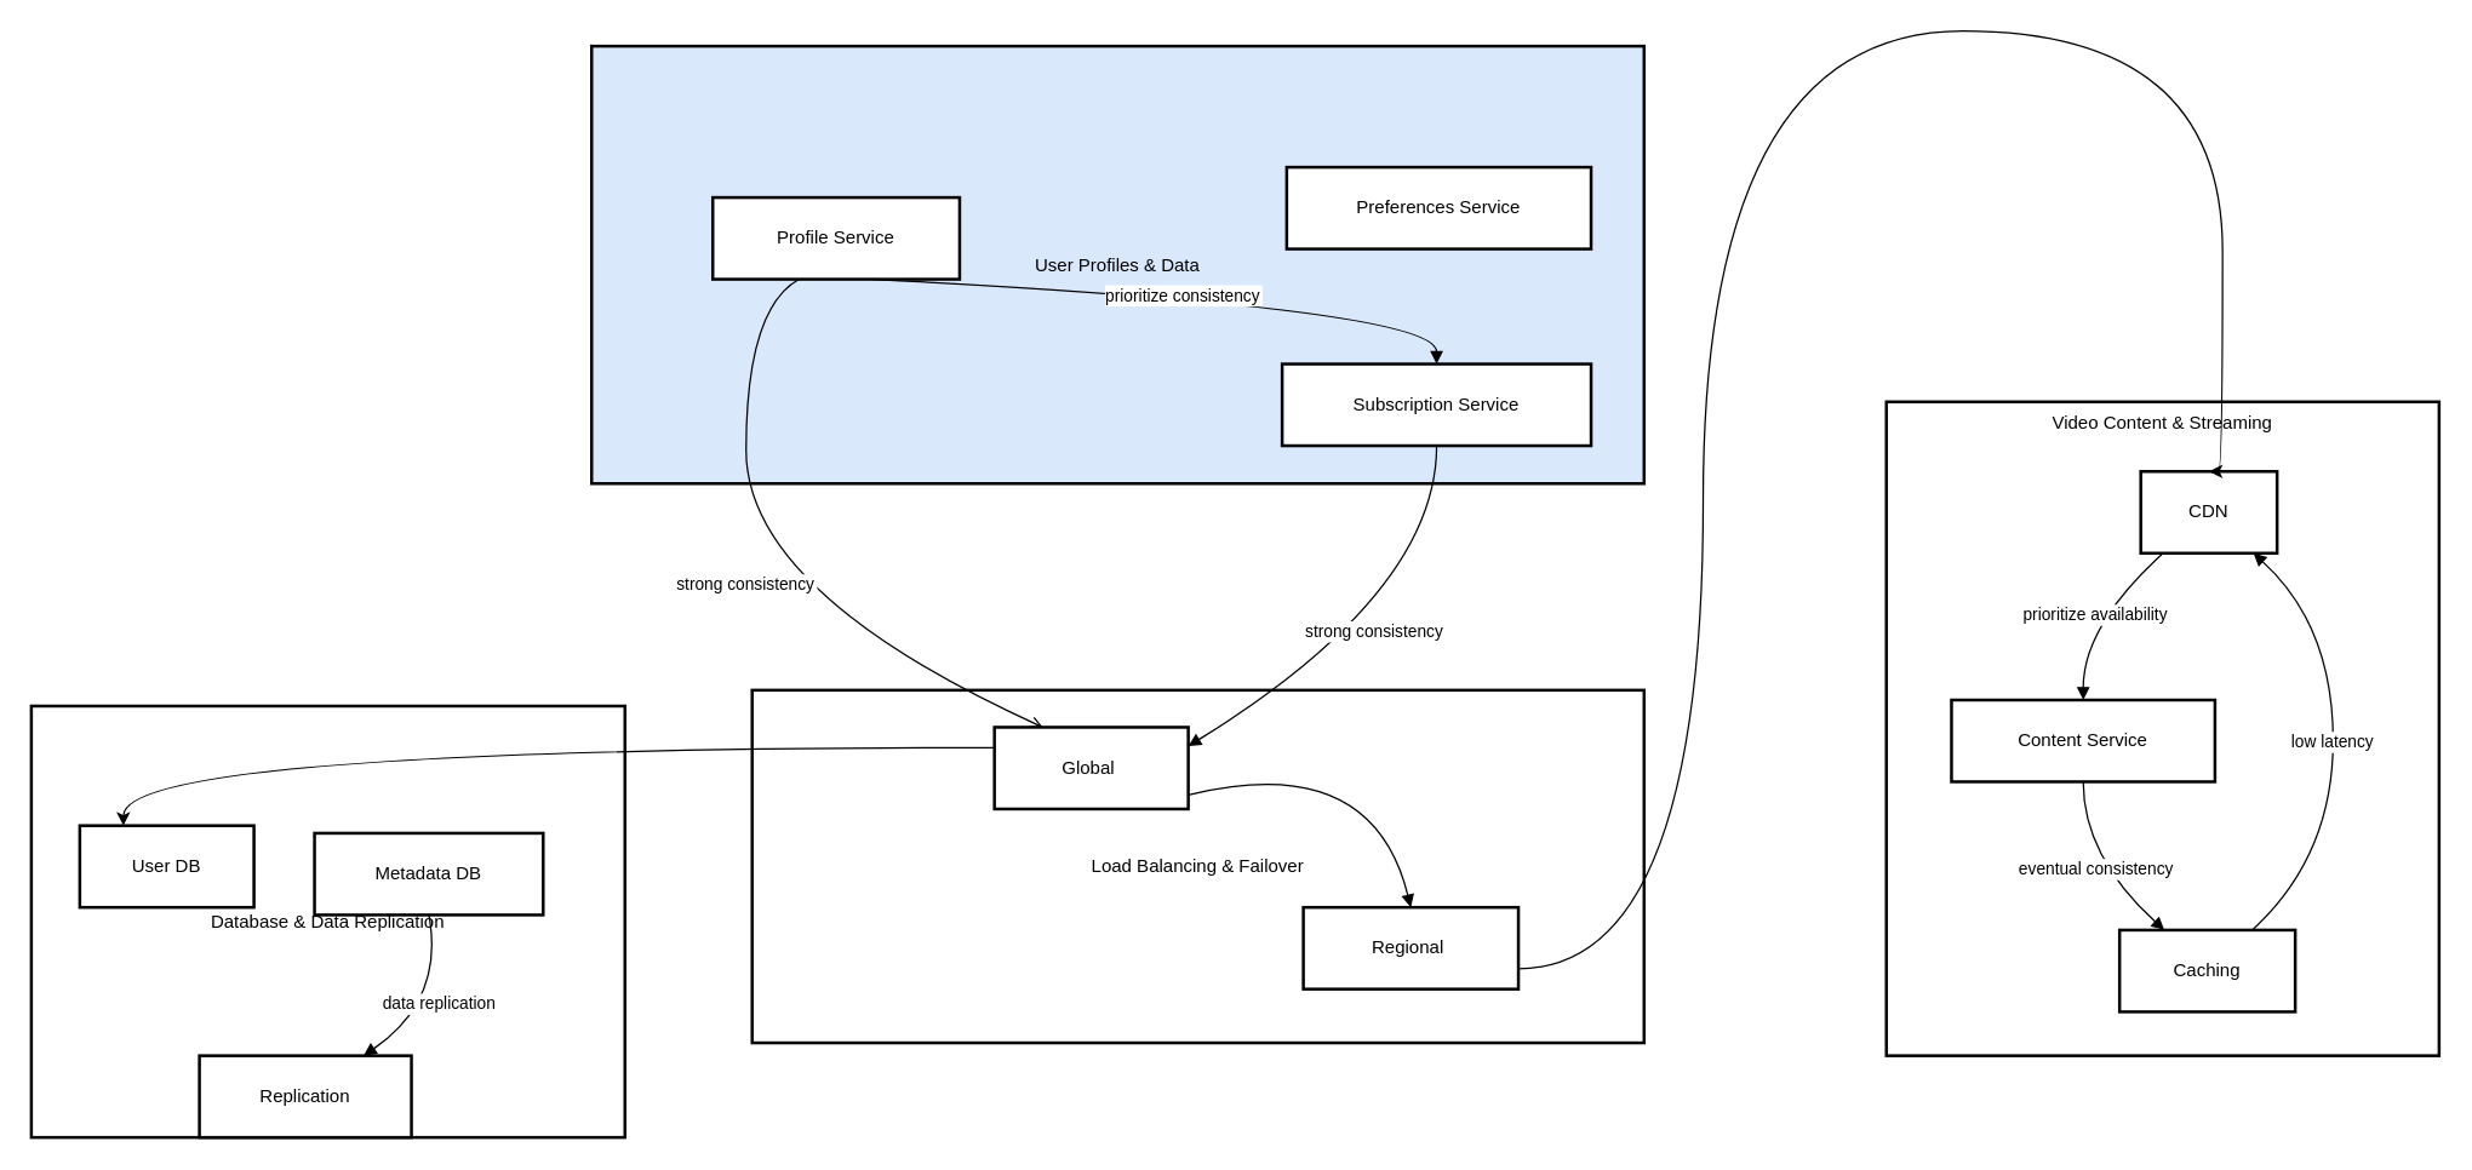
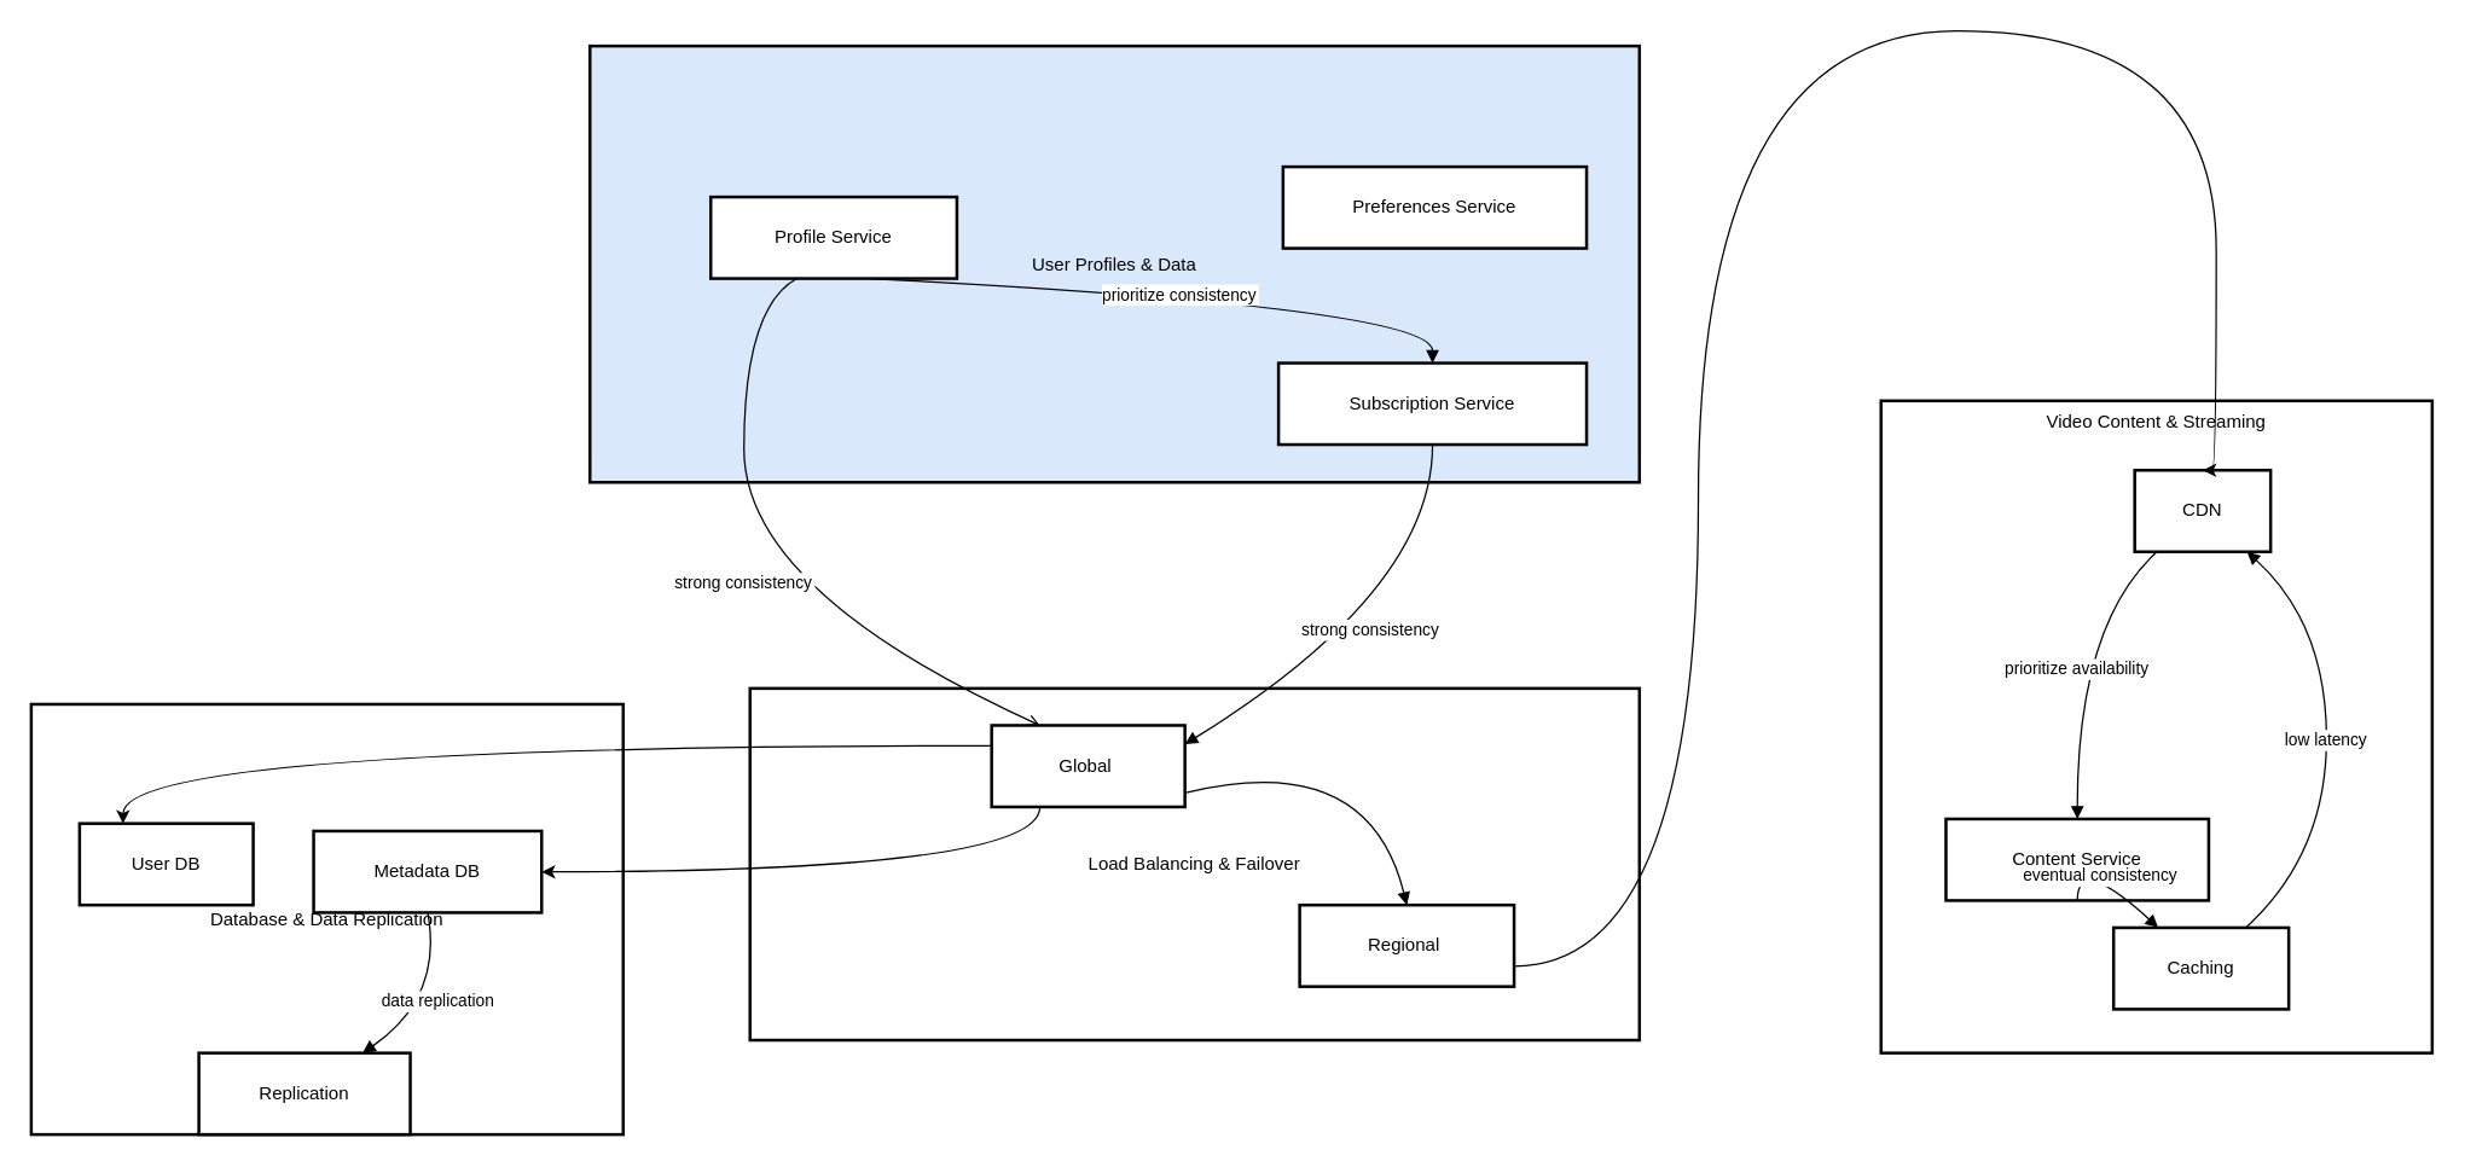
- <mxCell id="4" value="Content Service" style="whiteSpace=wrap;strokeWidth=2;" vertex="1" parent="2"><mxGeometry x="43" y="197" width="174" height="54" as="geometry" /></mxCell>
+ <mxCell id="4" value="Content Service" style="whiteSpace=wrap;strokeWidth=2;" vertex="1" parent="2"><mxGeometry x="43" y="277" width="174" height="54" as="geometry" /></mxCell>
+ <mxCell id="15" style="edgeStyle=orthogonalEdgeStyle;rounded=0;orthogonalLoop=1;jettySize=auto;html=1;exitX=0.25;exitY=1;exitDx=0;exitDy=0;entryX=1;entryY=0.5;entryDx=0;entryDy=0;curved=1;" edge="1" parent="1" source="17" target="20"><mxGeometry relative="1" as="geometry" /></mxCell>
